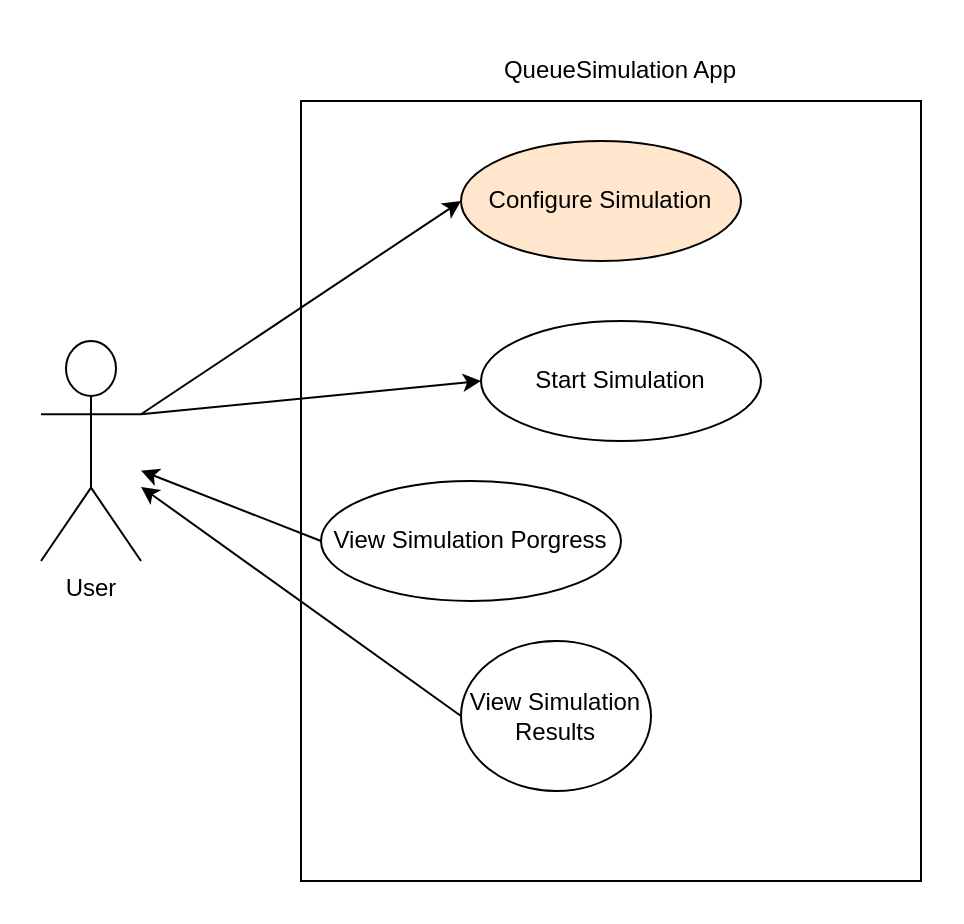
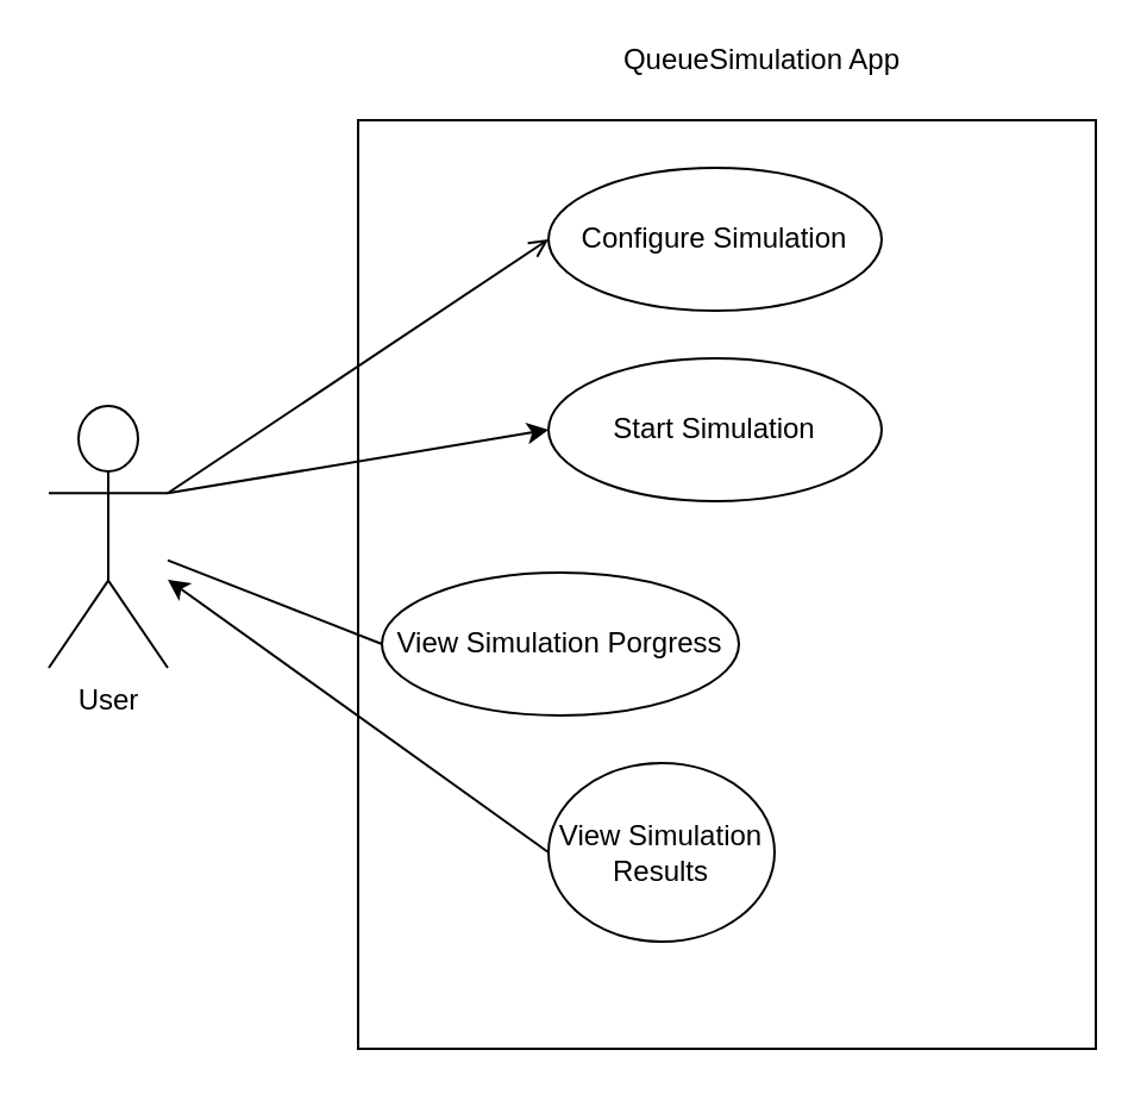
- <mxCell id="4" value="QueueSimulation App" style="text;html=1;align=center;verticalAlign=middle;whiteSpace=wrap;rounded=0;" vertex="1" parent="1"><mxGeometry x="240" y="20" width="140" height="30" as="geometry" /></mxCell>
+ <mxCell id="4" value="QueueSimulation App" style="text;html=1;align=center;verticalAlign=middle;whiteSpace=wrap;rounded=0;" vertex="1" parent="1"><mxGeometry x="250" y="10" width="140" height="30" as="geometry" /></mxCell>
- <mxCell id="5" value="Configure Simulation" style="ellipse;whiteSpace=wrap;html=1;fillColor=#ffe6cc;" vertex="1" parent="1"><mxGeometry x="230" y="70" width="140" height="60" as="geometry" /></mxCell>
+ <mxCell id="5" value="Configure Simulation" style="ellipse;whiteSpace=wrap;html=1;" vertex="1" parent="1"><mxGeometry x="230" y="70" width="140" height="60" as="geometry" /></mxCell>
- <mxCell id="9" value="" style="endArrow=classic;html=1;rounded=0;exitX=1;exitY=0.333;exitDx=0;exitDy=0;exitPerimeter=0;entryX=0;entryY=0.5;entryDx=0;entryDy=0;" edge="1" parent="1" source="2" target="5"><mxGeometry width="50" height="50" relative="1" as="geometry"><mxPoint x="220" y="420" as="sourcePoint" /><mxPoint x="270" y="370" as="targetPoint" /></mxGeometry></mxCell>
+ <mxCell id="9" value="" style="endArrow=open;html=1;rounded=0;exitX=1;exitY=0.333;exitDx=0;exitDy=0;exitPerimeter=0;entryX=0;entryY=0.5;entryDx=0;entryDy=0;" edge="1" parent="1" source="2" target="5"><mxGeometry width="50" height="50" relative="1" as="geometry"><mxPoint x="220" y="420" as="sourcePoint" /><mxPoint x="270" y="370" as="targetPoint" /></mxGeometry></mxCell>
- <mxCell id="6" value="Start Simulation" style="ellipse;whiteSpace=wrap;html=1;" vertex="1" parent="1"><mxGeometry x="240" y="160" width="140" height="60" as="geometry" /></mxCell>
+ <mxCell id="6" value="Start Simulation" style="ellipse;whiteSpace=wrap;html=1;" vertex="1" parent="1"><mxGeometry x="230" y="150" width="140" height="60" as="geometry" /></mxCell>
- <mxCell id="11" value="" style="endArrow=classic;html=1;rounded=0;exitX=0;exitY=0.5;exitDx=0;exitDy=0;" edge="1" parent="1" source="7" target="2"><mxGeometry width="50" height="50" relative="1" as="geometry"><mxPoint x="220" y="420" as="sourcePoint" /><mxPoint x="270" y="370" as="targetPoint" /></mxGeometry></mxCell>
+ <mxCell id="11" value="" style="endArrow=none;html=1;rounded=0;exitX=0;exitY=0.5;exitDx=0;exitDy=0;" edge="1" parent="1" source="7" target="2"><mxGeometry width="50" height="50" relative="1" as="geometry"><mxPoint x="220" y="420" as="sourcePoint" /><mxPoint x="270" y="370" as="targetPoint" /></mxGeometry></mxCell>
